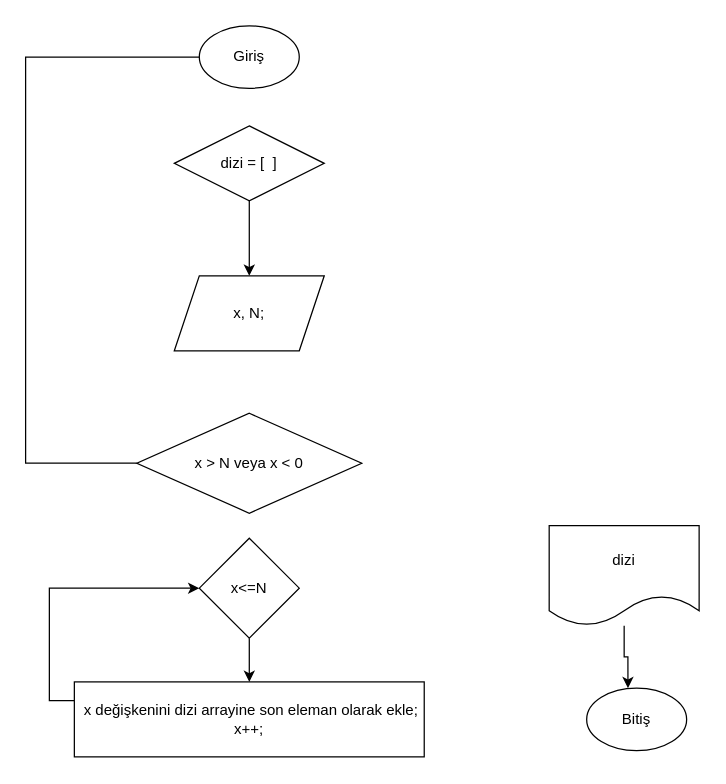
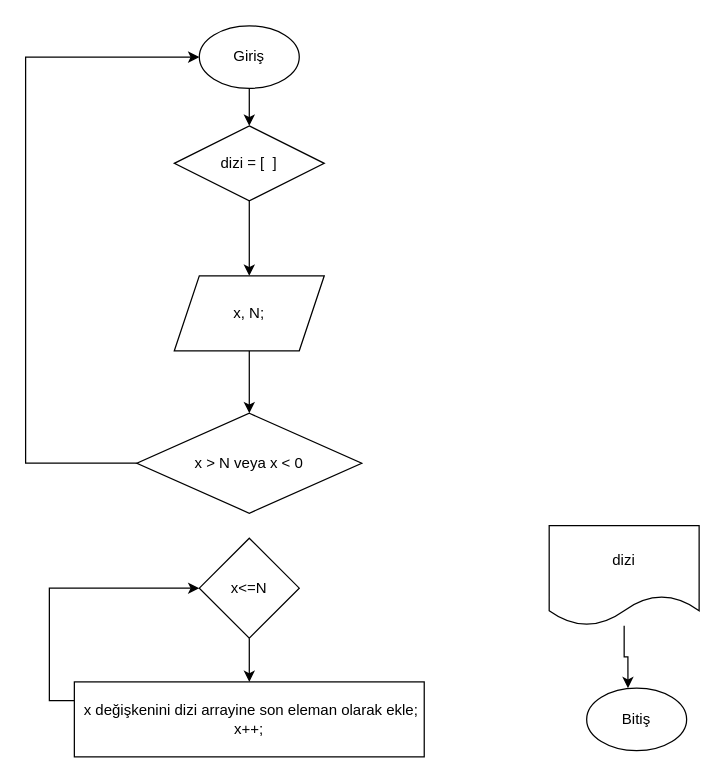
- <mxCell id="12" style="edgeStyle=orthogonalEdgeStyle;rounded=0;orthogonalLoop=1;jettySize=auto;html=1;endArrow=none;" edge="1" parent="1" source="13" target="3"><mxGeometry relative="1" as="geometry"><mxPoint x="19" y="40" as="targetPoint" /><Array as="points"><mxPoint x="20" y="370" /><mxPoint x="20" y="45" /></Array></mxGeometry></mxCell>
+ <mxCell id="12" style="edgeStyle=orthogonalEdgeStyle;rounded=0;orthogonalLoop=1;jettySize=auto;html=1;" edge="1" parent="1" source="13" target="3"><mxGeometry relative="1" as="geometry"><mxPoint x="19" y="40" as="targetPoint" /><Array as="points"><mxPoint x="20" y="370" /><mxPoint x="20" y="45" /></Array></mxGeometry></mxCell>
+ <mxCell id="2" style="edgeStyle=orthogonalEdgeStyle;rounded=0;orthogonalLoop=1;jettySize=auto;html=1;entryX=0.5;entryY=0;entryDx=0;entryDy=0;" edge="1" parent="1" source="3" target="9"><mxGeometry relative="1" as="geometry" /></mxCell>
+ <mxCell id="4" style="edgeStyle=orthogonalEdgeStyle;rounded=0;orthogonalLoop=1;jettySize=auto;html=1;entryX=0.5;entryY=0;entryDx=0;entryDy=0;" edge="1" parent="1" source="5" target="13"><mxGeometry relative="1" as="geometry" /></mxCell>
